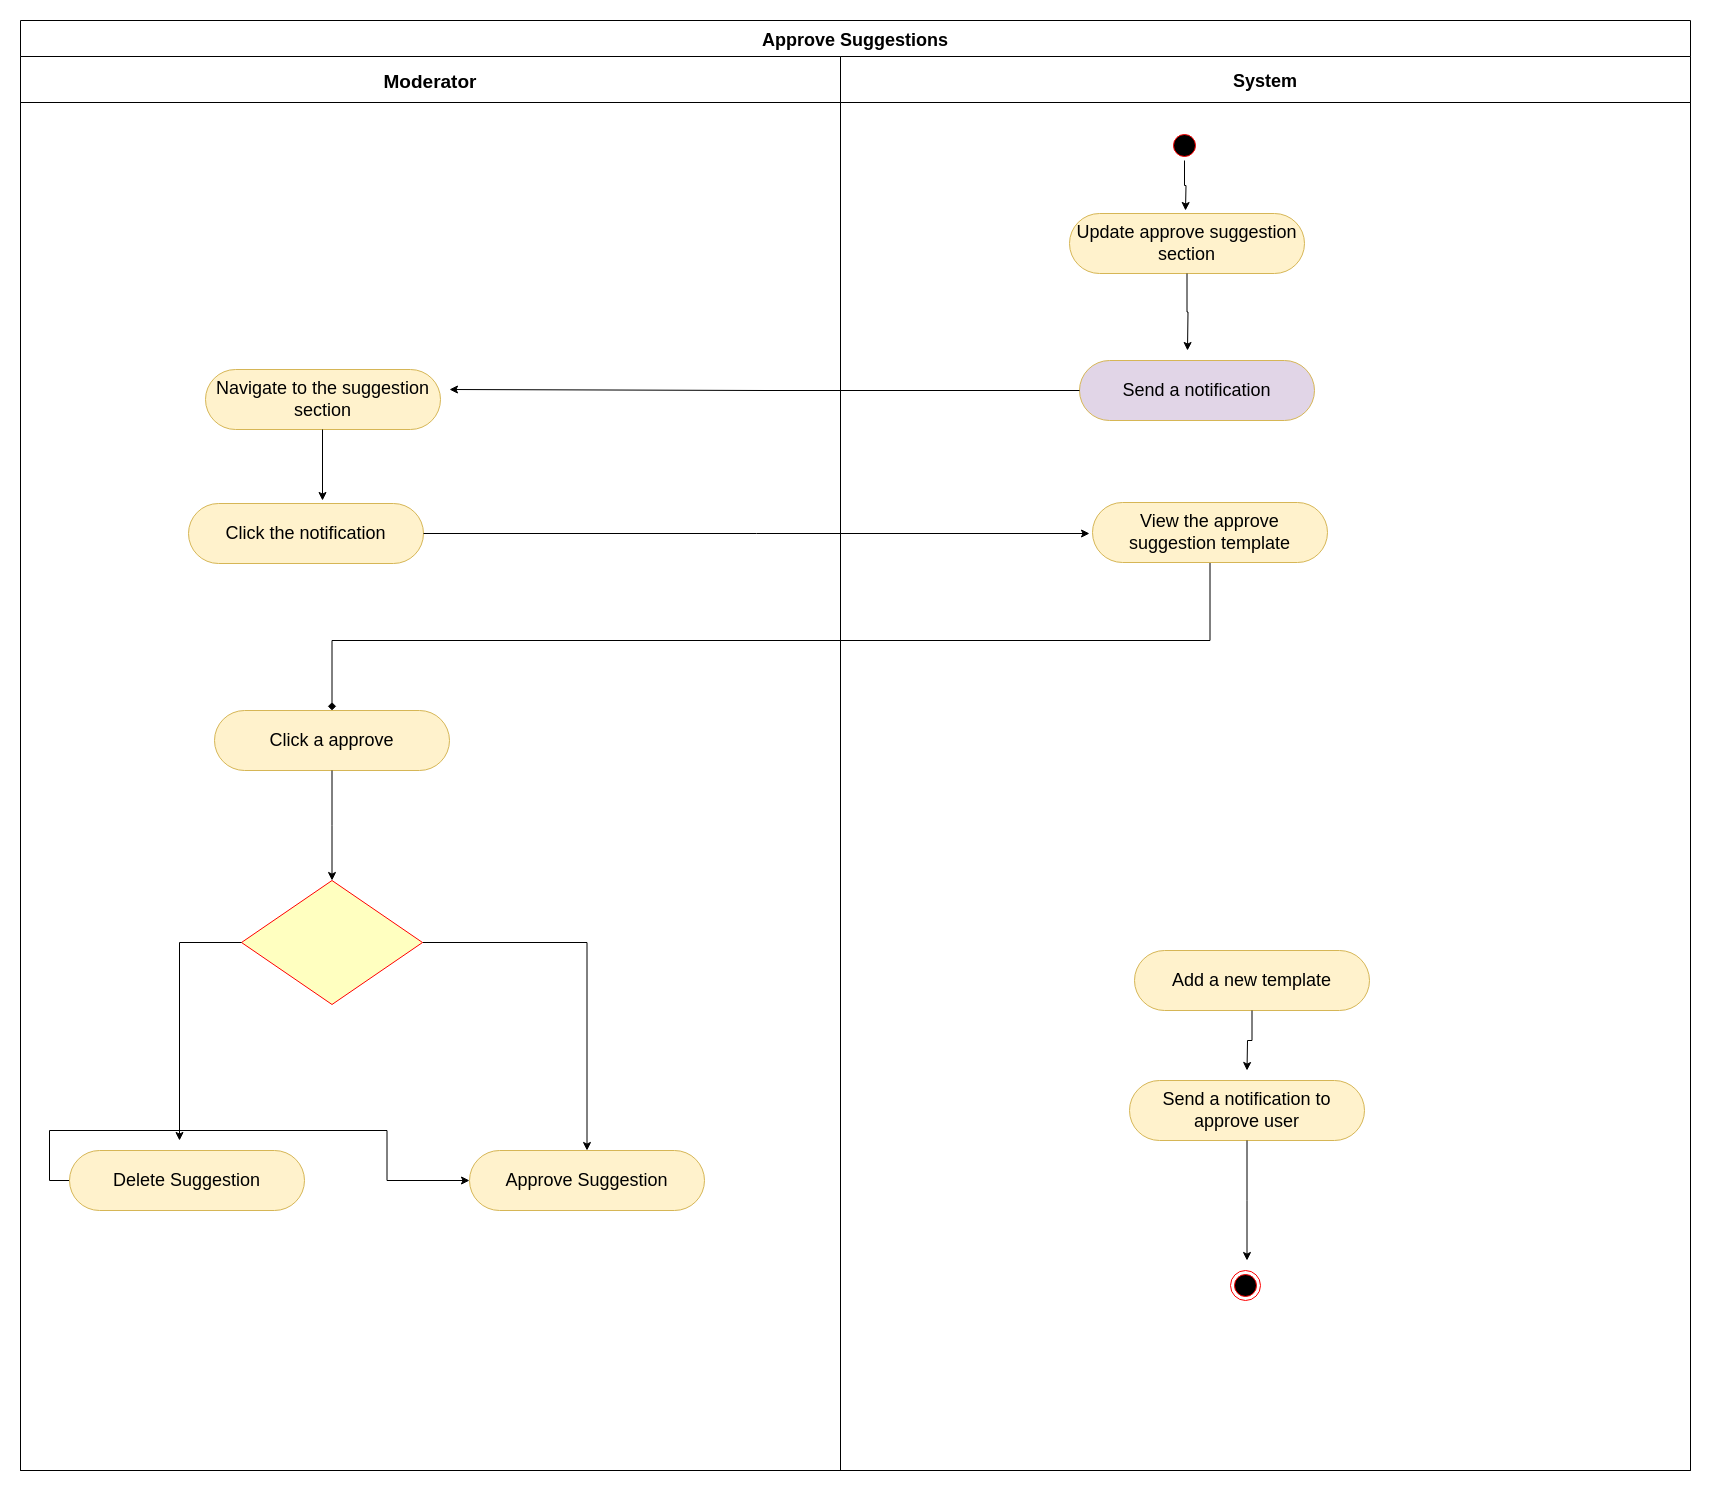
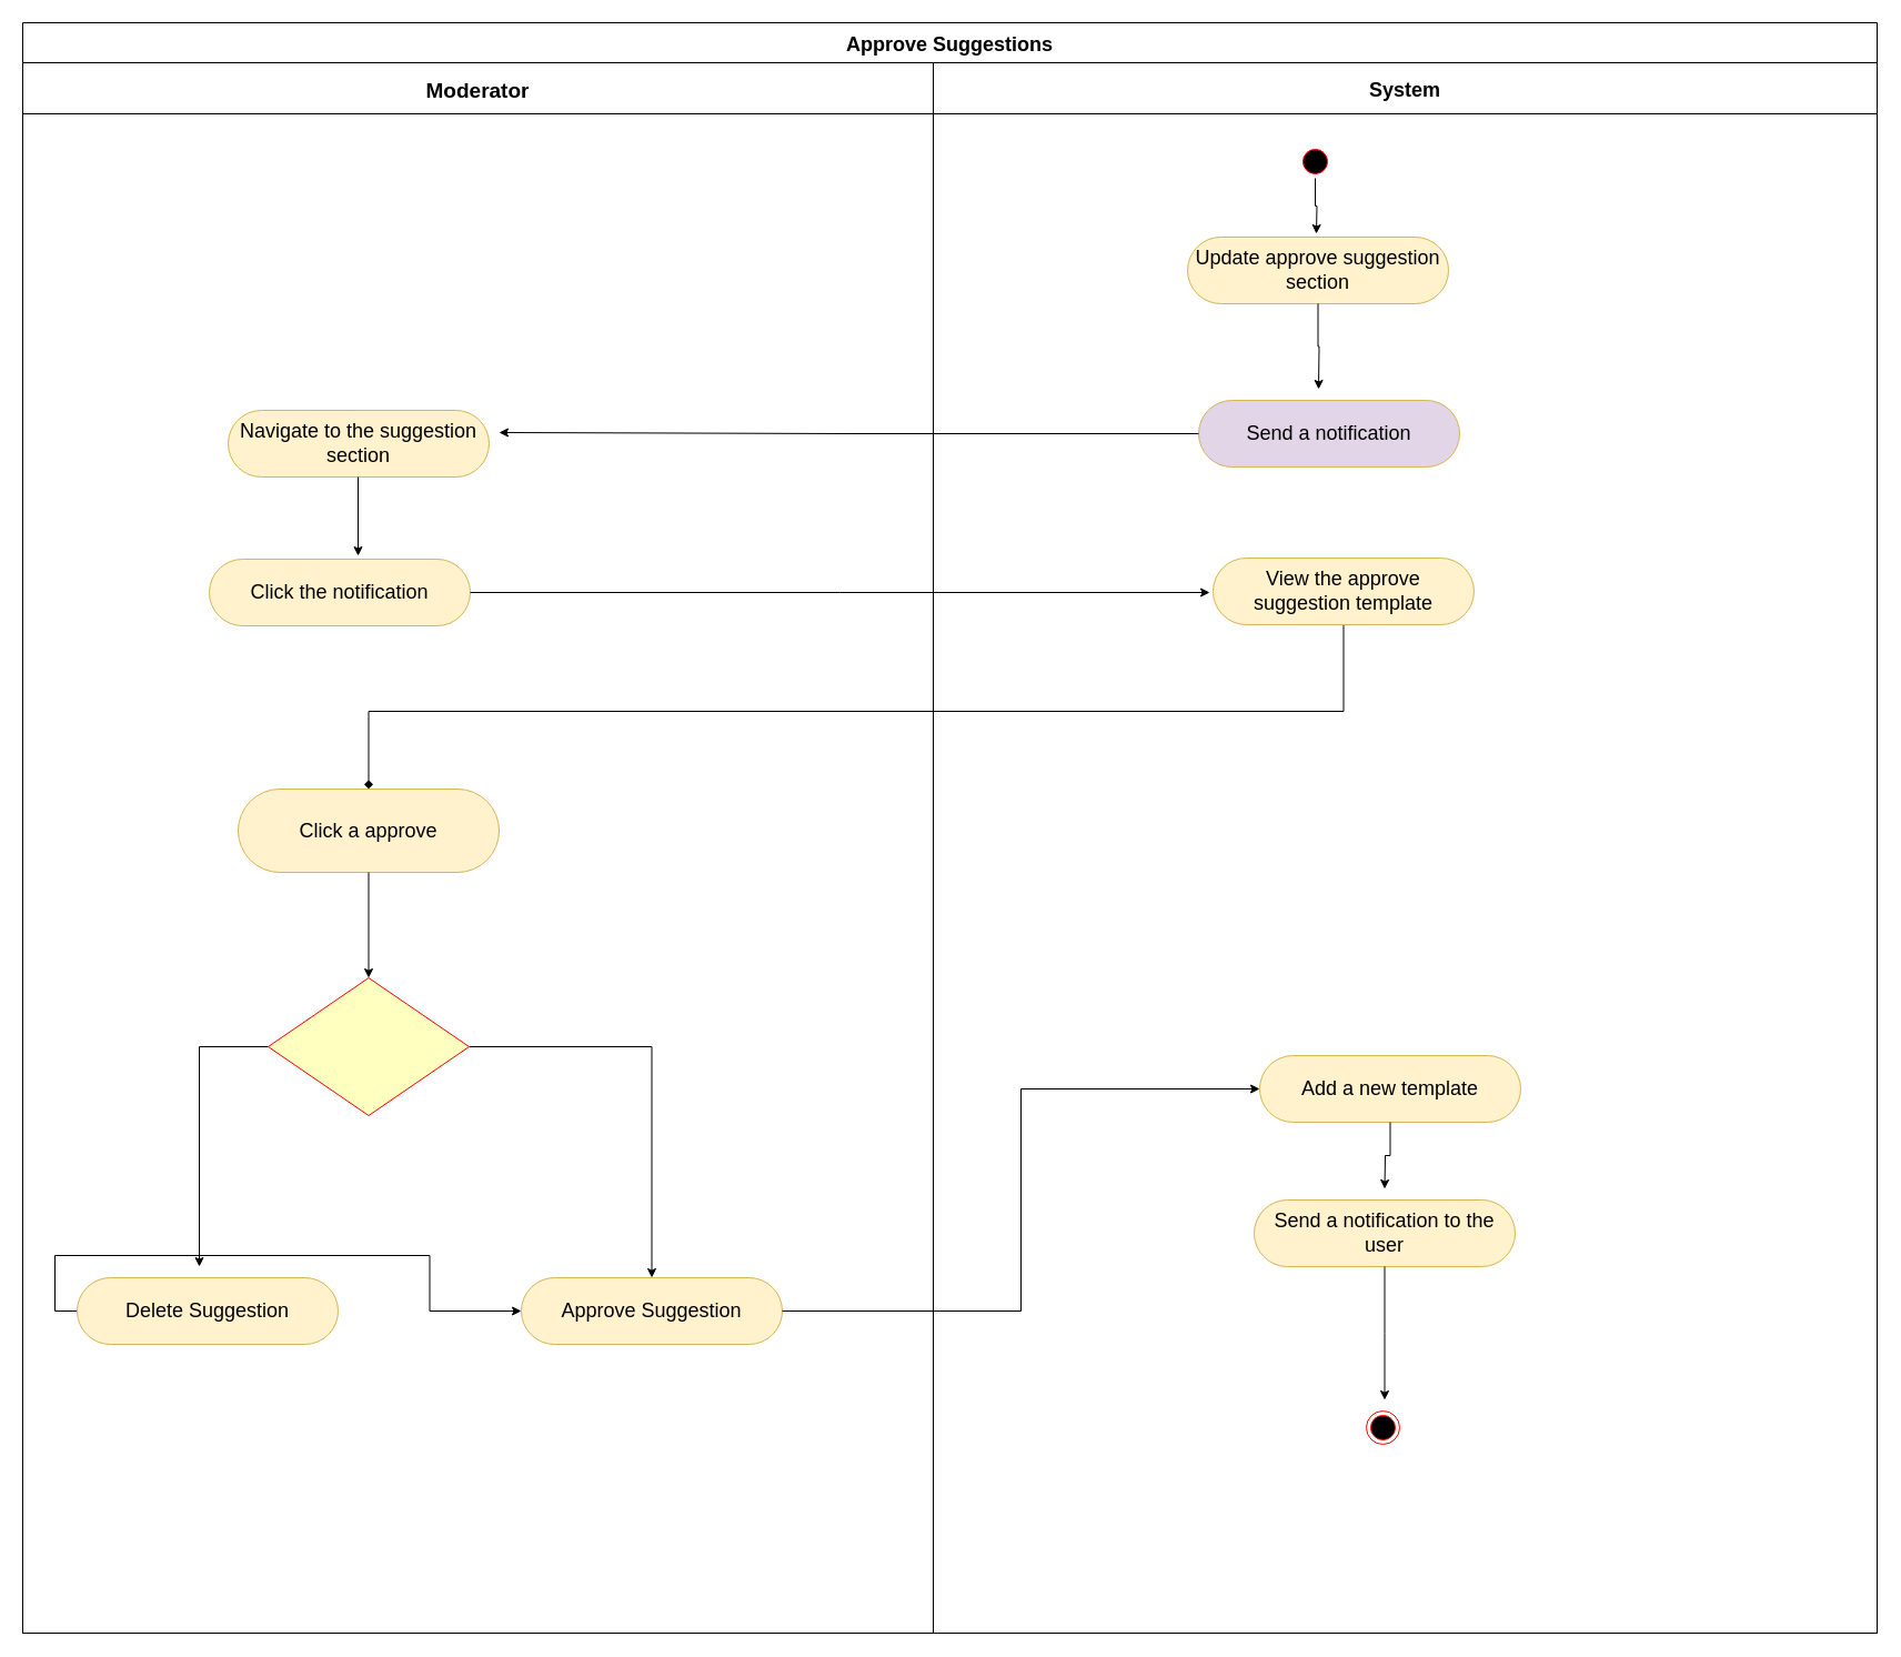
- <mxCell id="7" value="&lt;span id=&quot;docs-internal-guid-8911267b-7fff-a18d-b840-a1d3abe466f2&quot;&gt;&lt;span style=&quot;background-color: transparent; font-variant-numeric: normal; font-variant-east-asian: normal; vertical-align: baseline;&quot;&gt;&lt;font style=&quot;font-size: 18px;&quot;&gt;Click a approve&lt;/font&gt;&lt;/span&gt;&lt;/span&gt;" style="rounded=1;whiteSpace=wrap;html=1;fontSize=18;arcSize=50;fillColor=#fff2cc;strokeColor=#d6b656;" vertex="1" parent="4"><mxGeometry x="194" y="654" width="235" height="60" as="geometry" /></mxCell>
+ <mxCell id="7" value="&lt;span id=&quot;docs-internal-guid-8911267b-7fff-a18d-b840-a1d3abe466f2&quot;&gt;&lt;span style=&quot;background-color: transparent; font-variant-numeric: normal; font-variant-east-asian: normal; vertical-align: baseline;&quot;&gt;&lt;font style=&quot;font-size: 18px;&quot;&gt;Click a approve&lt;/font&gt;&lt;/span&gt;&lt;/span&gt;" style="rounded=1;whiteSpace=wrap;html=1;fontSize=18;arcSize=50;fillColor=#fff2cc;strokeColor=#d6b656;" vertex="1" parent="4"><mxGeometry x="194" y="654" width="235" height="75" as="geometry" /></mxCell>
+ <mxCell id="22" style="edgeStyle=orthogonalEdgeStyle;rounded=0;orthogonalLoop=1;jettySize=auto;html=1;entryX=0;entryY=0.5;entryDx=0;entryDy=0;" edge="1" parent="2" source="13" target="18"><mxGeometry relative="1" as="geometry"><mxPoint x="989" y="910" as="targetPoint" /></mxGeometry></mxCell>
- <mxCell id="19" value="&lt;span id=&quot;docs-internal-guid-8911267b-7fff-a18d-b840-a1d3abe466f2&quot;&gt;&lt;span style=&quot;background-color: transparent; font-variant-numeric: normal; font-variant-east-asian: normal; vertical-align: baseline;&quot;&gt;&lt;font style=&quot;font-size: 18px;&quot;&gt;Send a notification to approve user&lt;/font&gt;&lt;/span&gt;&lt;/span&gt;" style="rounded=1;whiteSpace=wrap;html=1;fontSize=18;arcSize=50;fillColor=#fff2cc;strokeColor=#d6b656;" vertex="1" parent="14"><mxGeometry x="289" y="1024" width="235" height="60" as="geometry" /></mxCell>
+ <mxCell id="19" value="&lt;span id=&quot;docs-internal-guid-8911267b-7fff-a18d-b840-a1d3abe466f2&quot;&gt;&lt;span style=&quot;background-color: transparent; font-variant-numeric: normal; font-variant-east-asian: normal; vertical-align: baseline;&quot;&gt;&lt;font style=&quot;font-size: 18px;&quot;&gt;Send a notification to the user&lt;/font&gt;&lt;/span&gt;&lt;/span&gt;" style="rounded=1;whiteSpace=wrap;html=1;fontSize=18;arcSize=50;fillColor=#fff2cc;strokeColor=#d6b656;" vertex="1" parent="14"><mxGeometry x="289" y="1024" width="235" height="60" as="geometry" /></mxCell>
